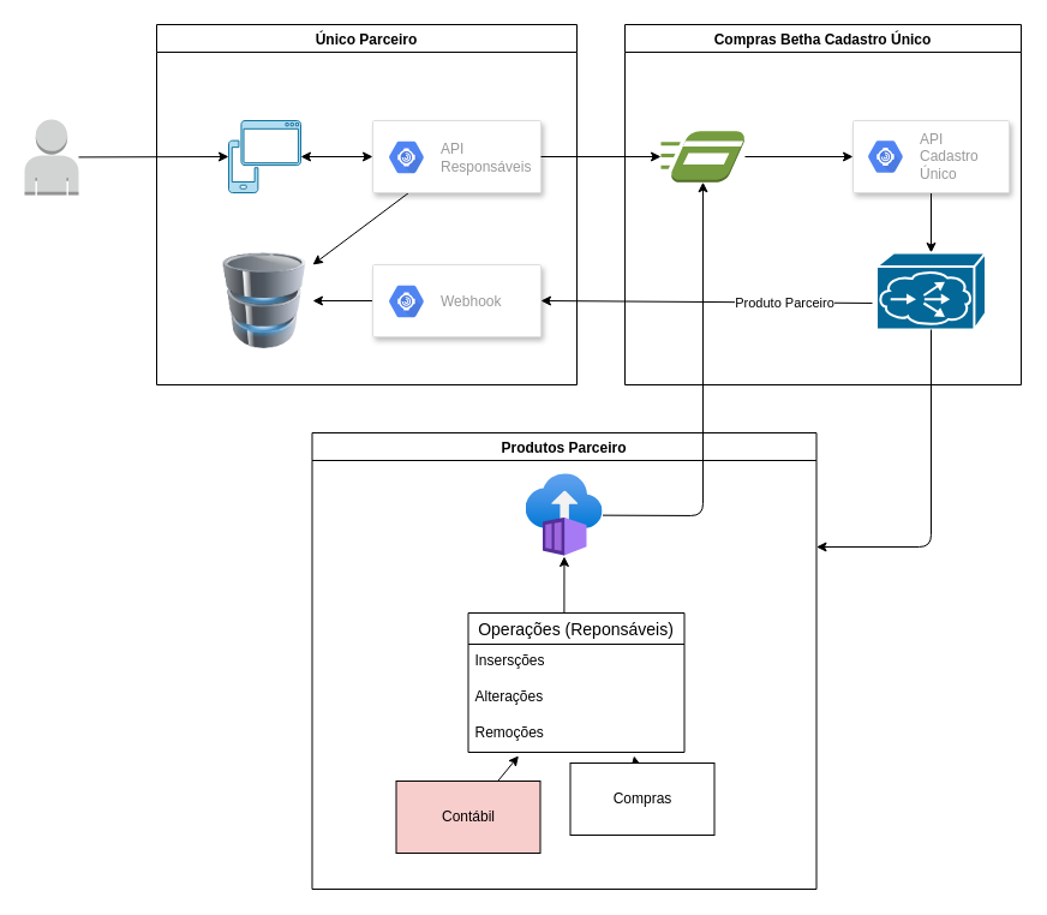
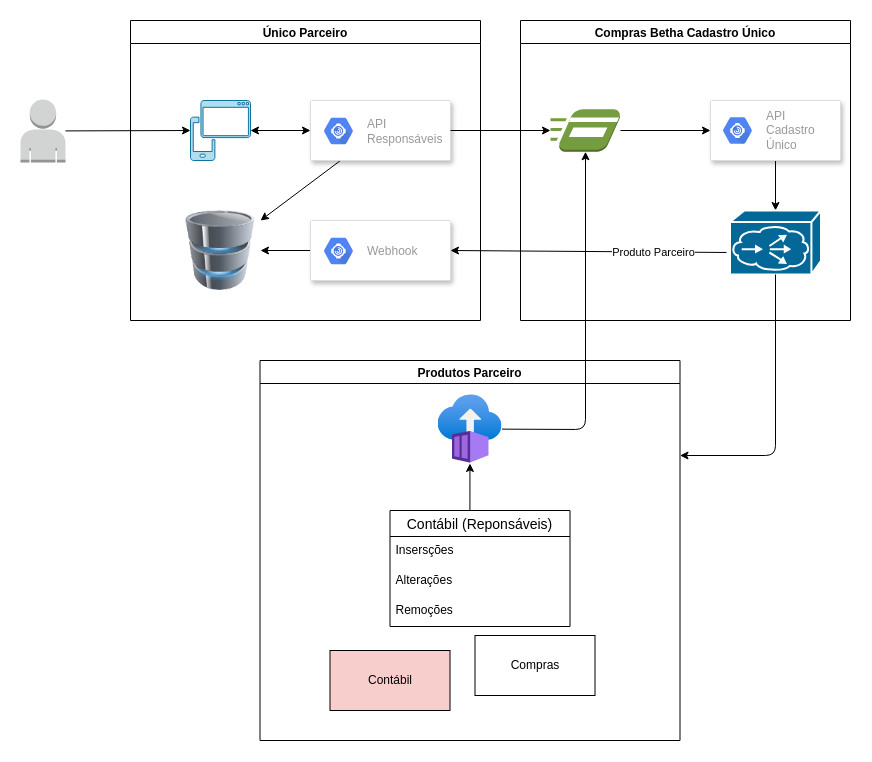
- <mxCell id="29" value="Operações (Reponsáveis)" style="swimlane;fontStyle=0;childLayout=stackLayout;horizontal=1;startSize=26;horizontalStack=0;resizeParent=1;resizeParentMax=0;resizeLast=0;collapsible=1;marginBottom=0;align=center;fontSize=14;" parent="22" vertex="1"><mxGeometry x="130" y="150" width="180" height="116" as="geometry" /></mxCell>
+ <mxCell id="29" value="Contábil (Reponsáveis)" style="swimlane;fontStyle=0;childLayout=stackLayout;horizontal=1;startSize=26;horizontalStack=0;resizeParent=1;resizeParentMax=0;resizeLast=0;collapsible=1;marginBottom=0;align=center;fontSize=14;" parent="22" vertex="1"><mxGeometry x="130" y="150" width="180" height="116" as="geometry" /></mxCell>
- <mxCell id="25" style="edgeStyle=none;html=1;entryX=0.767;entryY=1.1;entryDx=0;entryDy=0;entryPerimeter=0;" parent="22" source="26" target="32" edge="1"><mxGeometry relative="1" as="geometry" /></mxCell>
- <mxCell id="23" style="edgeStyle=none;html=1;entryX=0.233;entryY=1.1;entryDx=0;entryDy=0;entryPerimeter=0;" parent="22" source="24" target="32" edge="1"><mxGeometry relative="1" as="geometry" /></mxCell>
